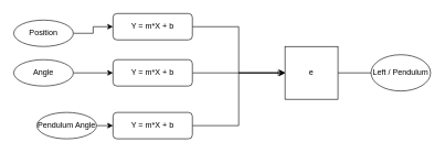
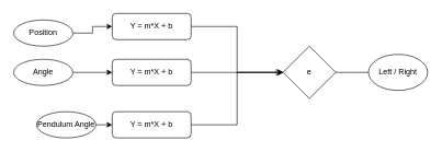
- <mxCell id="15" value="e" style="whiteSpace=wrap;html=1;rounded=0;" vertex="1" parent="1"><mxGeometry x="430" y="70" width="80" height="80" as="geometry" /></mxCell>
+ <mxCell id="15" value="e" style="rhombus;whiteSpace=wrap;html=1;" vertex="1" parent="1"><mxGeometry x="430" y="70" width="80" height="80" as="geometry" /></mxCell>
- <mxCell id="16" value="Left / Pendulum" style="ellipse;whiteSpace=wrap;html=1;" vertex="1" parent="1"><mxGeometry x="560" y="82.5" width="90" height="55" as="geometry" /></mxCell>
+ <mxCell id="16" value="Left / Right" style="ellipse;whiteSpace=wrap;html=1;" vertex="1" parent="1"><mxGeometry x="560" y="82.5" width="90" height="55" as="geometry" /></mxCell>
